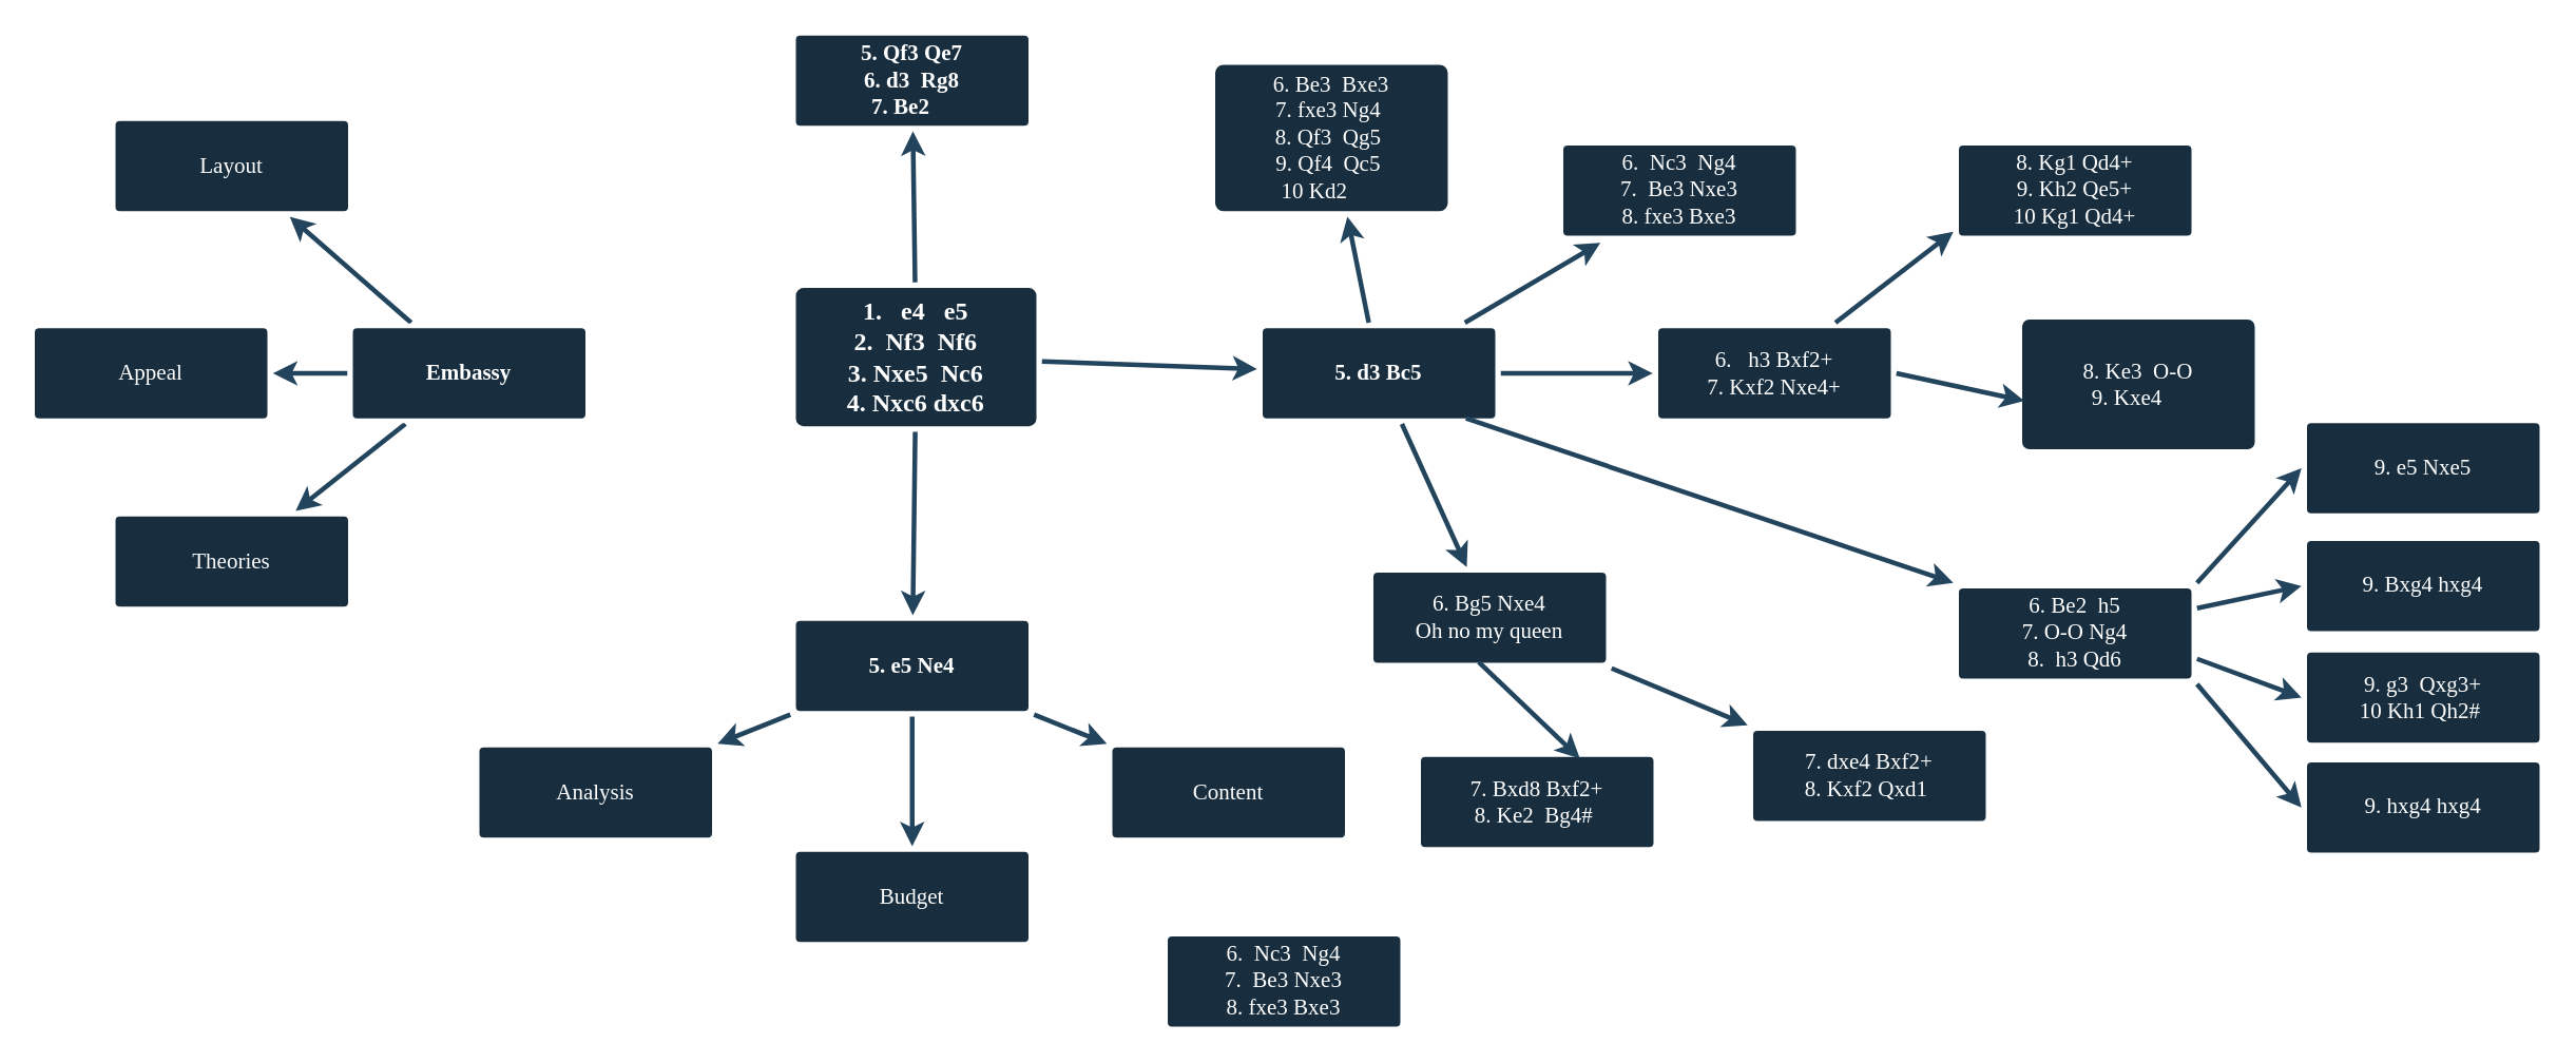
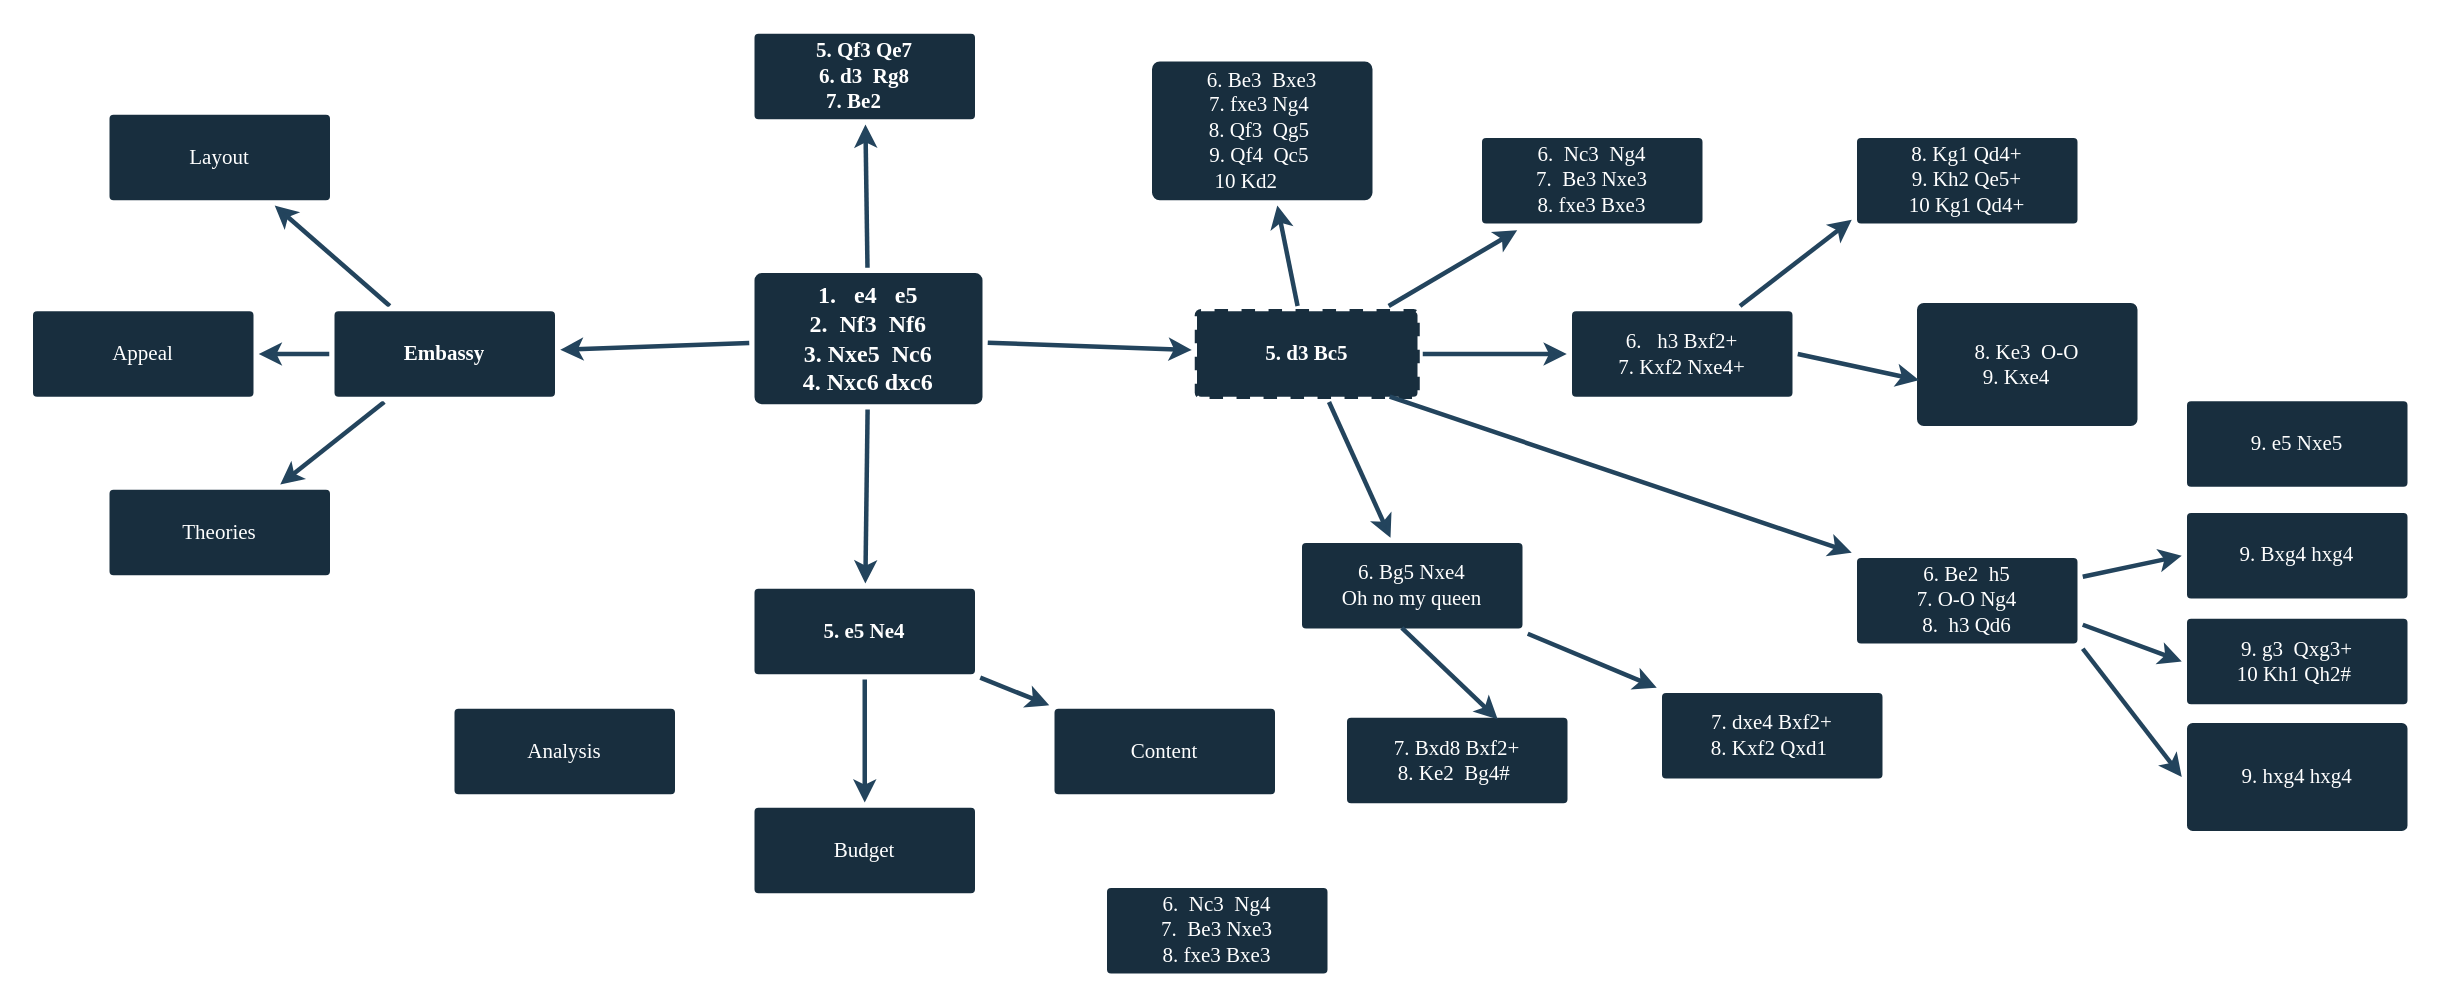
+ <mxCell id="5" value="" style="edgeStyle=none;rounded=0;jumpStyle=none;html=1;shadow=0;labelBackgroundColor=none;startArrow=none;startFill=0;endArrow=classic;endFill=1;jettySize=auto;orthogonalLoop=1;strokeColor=#23445D;strokeWidth=3;fontFamily=Lucida Console;fontSize=16;fontColor=default;spacing=5;" parent="1" source="6" target="10" edge="1"><mxGeometry relative="1" as="geometry" /></mxCell>
- <mxCell id="22" value="5. d3 Bc5" style="rounded=1;whiteSpace=wrap;html=1;shadow=0;labelBackgroundColor=none;strokeColor=#FFFFFF;strokeWidth=3;fillColor=#182E3E;fontFamily=Lucida Console;fontSize=14;fontColor=#FFFFFF;align=center;spacing=5;fontStyle=1;arcSize=7;perimeterSpacing=2;" parent="1" vertex="1"><mxGeometry x="796" y="205.5" width="150" height="60" as="geometry" /></mxCell>
+ <mxCell id="22" value="5. d3 Bc5" style="rounded=1;whiteSpace=wrap;html=1;shadow=0;labelBackgroundColor=none;strokeColor=#FFFFFF;strokeWidth=3;fillColor=#182E3E;fontFamily=Lucida Console;fontSize=14;fontColor=#FFFFFF;align=center;spacing=5;fontStyle=1;arcSize=7;perimeterSpacing=2;dashed=1;" parent="1" vertex="1"><mxGeometry x="796" y="205.5" width="150" height="60" as="geometry" /></mxCell>
- <mxCell id="46" value="" style="edgeStyle=none;rounded=1;jumpStyle=none;html=1;shadow=0;labelBackgroundColor=none;startArrow=none;startFill=0;jettySize=auto;orthogonalLoop=1;strokeColor=#23445D;strokeWidth=3;fontFamily=Lucida Console;fontSize=14;fontColor=default;spacing=5;fontStyle=1;entryX=0;entryY=0.5;entryDx=0;entryDy=0;exitX=1;exitY=0;exitDx=0;exitDy=0;" edge="1" parent="1" source="31" target="35"><mxGeometry relative="1" as="geometry"><mxPoint x="1286" y="330.5" as="sourcePoint" /><mxPoint x="1367" y="331.5" as="targetPoint" /></mxGeometry></mxCell>
- <mxCell id="14" value="" style="edgeStyle=none;rounded=0;jumpStyle=none;html=1;shadow=0;labelBackgroundColor=none;startArrow=none;startFill=0;endArrow=classic;endFill=1;jettySize=auto;orthogonalLoop=1;strokeColor=#23445D;strokeWidth=3;fontFamily=Lucida Console;fontSize=14;fontColor=default;spacing=5;" parent="1" source="17" target="20" edge="1"><mxGeometry relative="1" as="geometry" /></mxCell>
- <mxCell id="44" value="9. hxg4 hxg4" style="rounded=1;whiteSpace=wrap;html=1;shadow=0;labelBackgroundColor=none;strokeColor=#FFFFFF;strokeWidth=3;fillColor=#182E3E;fontFamily=Lucida Console;fontSize=14;fontColor=#FFFFFF;align=center;spacing=5;fontStyle=0;arcSize=7;perimeterSpacing=2;" vertex="1" parent="1"><mxGeometry x="1456" y="480" width="150" height="60" as="geometry" /></mxCell>
+ <mxCell id="44" value="9. hxg4 hxg4" style="rounded=1;whiteSpace=wrap;html=1;shadow=0;labelBackgroundColor=none;strokeColor=#FFFFFF;strokeWidth=3;fillColor=#182E3E;fontFamily=Lucida Console;fontSize=14;fontColor=#FFFFFF;align=center;spacing=5;fontStyle=0;arcSize=7;perimeterSpacing=2;" vertex="1" parent="1"><mxGeometry x="1456" y="480" width="150" height="75" as="geometry" /></mxCell>
